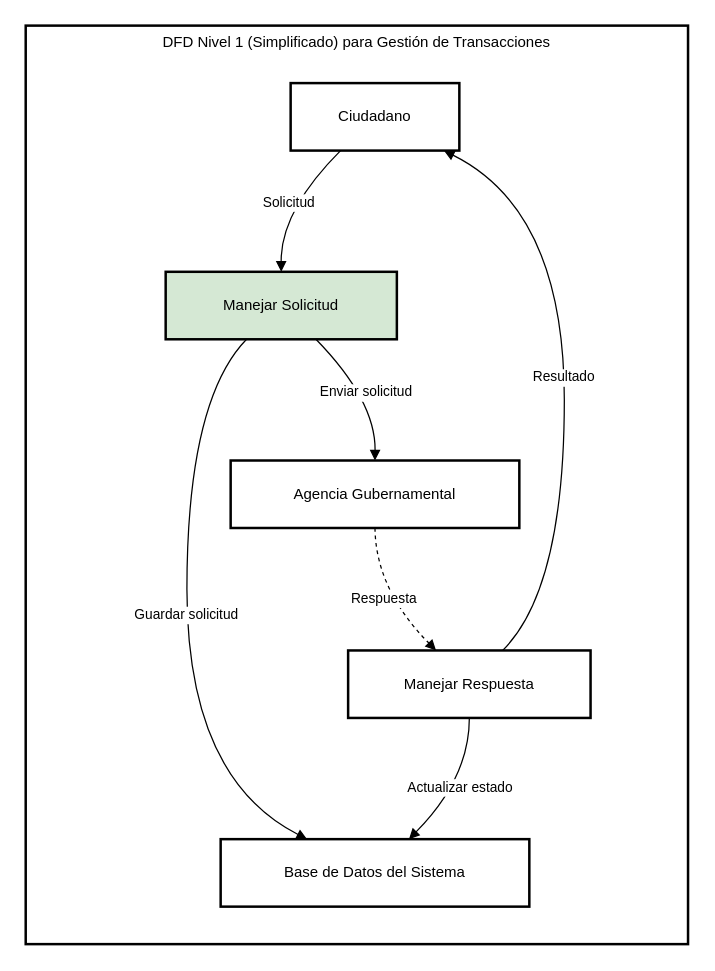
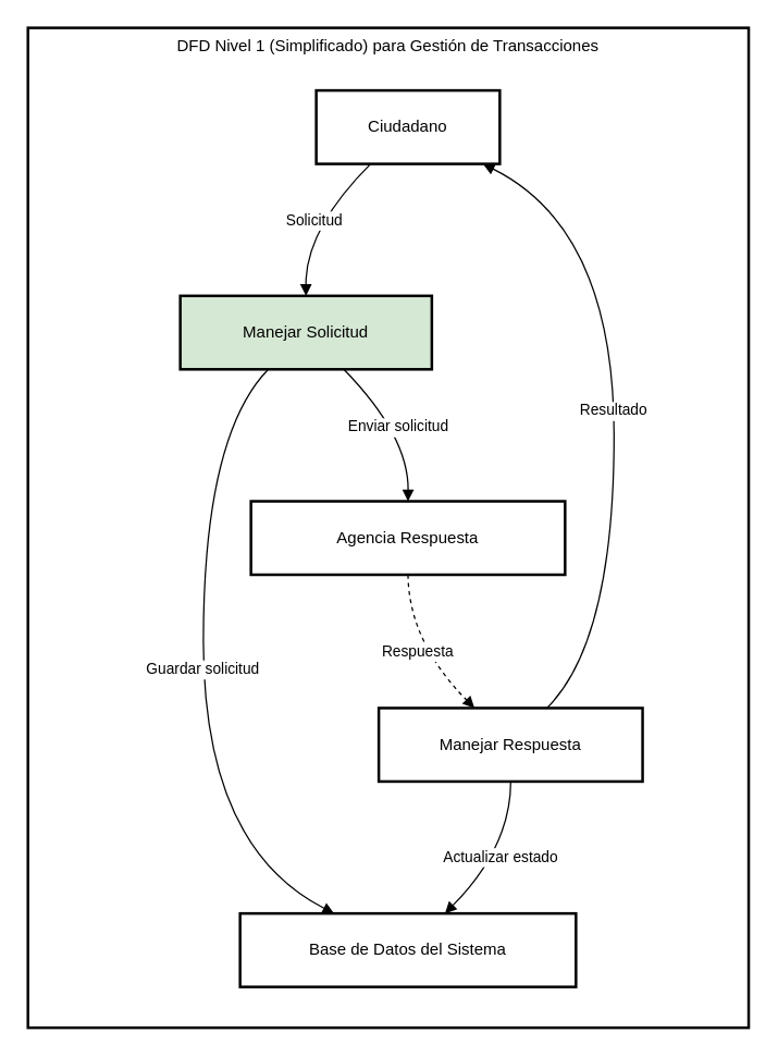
- <mxCell id="6" value="Agencia Gubernamental" style="whiteSpace=wrap;strokeWidth=2;" vertex="1" parent="2"><mxGeometry x="164" y="348" width="231" height="54" as="geometry" /></mxCell>
+ <mxCell id="6" value="Agencia Respuesta" style="whiteSpace=wrap;strokeWidth=2;" vertex="1" parent="2"><mxGeometry x="164" y="348" width="231" height="54" as="geometry" /></mxCell>
